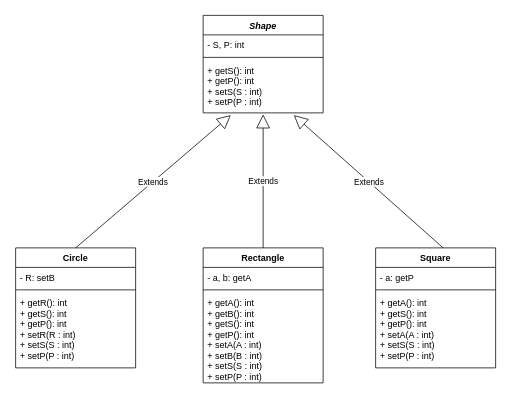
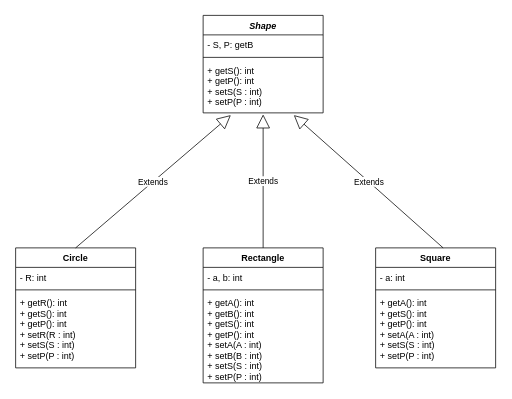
- <mxCell id="3" value="- S, P: int" style="text;strokeColor=none;fillColor=none;align=left;verticalAlign=top;spacingLeft=4;spacingRight=4;overflow=hidden;rotatable=0;points=[[0,0.5],[1,0.5]];portConstraint=eastwest;" vertex="1" parent="2"><mxGeometry y="26" width="160" height="26" as="geometry" /></mxCell>
+ <mxCell id="3" value="- S, P: getB" style="text;strokeColor=none;fillColor=none;align=left;verticalAlign=top;spacingLeft=4;spacingRight=4;overflow=hidden;rotatable=0;points=[[0,0.5],[1,0.5]];portConstraint=eastwest;" vertex="1" parent="2"><mxGeometry y="26" width="160" height="26" as="geometry" /></mxCell>
- <mxCell id="7" value="- R: setB" style="text;strokeColor=none;fillColor=none;align=left;verticalAlign=top;spacingLeft=4;spacingRight=4;overflow=hidden;rotatable=0;points=[[0,0.5],[1,0.5]];portConstraint=eastwest;" vertex="1" parent="6"><mxGeometry y="26" width="160" height="26" as="geometry" /></mxCell>
+ <mxCell id="7" value="- R: int" style="text;strokeColor=none;fillColor=none;align=left;verticalAlign=top;spacingLeft=4;spacingRight=4;overflow=hidden;rotatable=0;points=[[0,0.5],[1,0.5]];portConstraint=eastwest;" vertex="1" parent="6"><mxGeometry y="26" width="160" height="26" as="geometry" /></mxCell>
- <mxCell id="17" value="- a, b: getA" style="text;strokeColor=none;fillColor=none;align=left;verticalAlign=top;spacingLeft=4;spacingRight=4;overflow=hidden;rotatable=0;points=[[0,0.5],[1,0.5]];portConstraint=eastwest;" vertex="1" parent="16"><mxGeometry y="26" width="160" height="26" as="geometry" /></mxCell>
+ <mxCell id="17" value="- a, b: int" style="text;strokeColor=none;fillColor=none;align=left;verticalAlign=top;spacingLeft=4;spacingRight=4;overflow=hidden;rotatable=0;points=[[0,0.5],[1,0.5]];portConstraint=eastwest;" vertex="1" parent="16"><mxGeometry y="26" width="160" height="26" as="geometry" /></mxCell>
- <mxCell id="11" value="- a: getP" style="text;strokeColor=none;fillColor=none;align=left;verticalAlign=top;spacingLeft=4;spacingRight=4;overflow=hidden;rotatable=0;points=[[0,0.5],[1,0.5]];portConstraint=eastwest;" vertex="1" parent="10"><mxGeometry y="26" width="160" height="26" as="geometry" /></mxCell>
+ <mxCell id="11" value="- a: int" style="text;strokeColor=none;fillColor=none;align=left;verticalAlign=top;spacingLeft=4;spacingRight=4;overflow=hidden;rotatable=0;points=[[0,0.5],[1,0.5]];portConstraint=eastwest;" vertex="1" parent="10"><mxGeometry y="26" width="160" height="26" as="geometry" /></mxCell>
